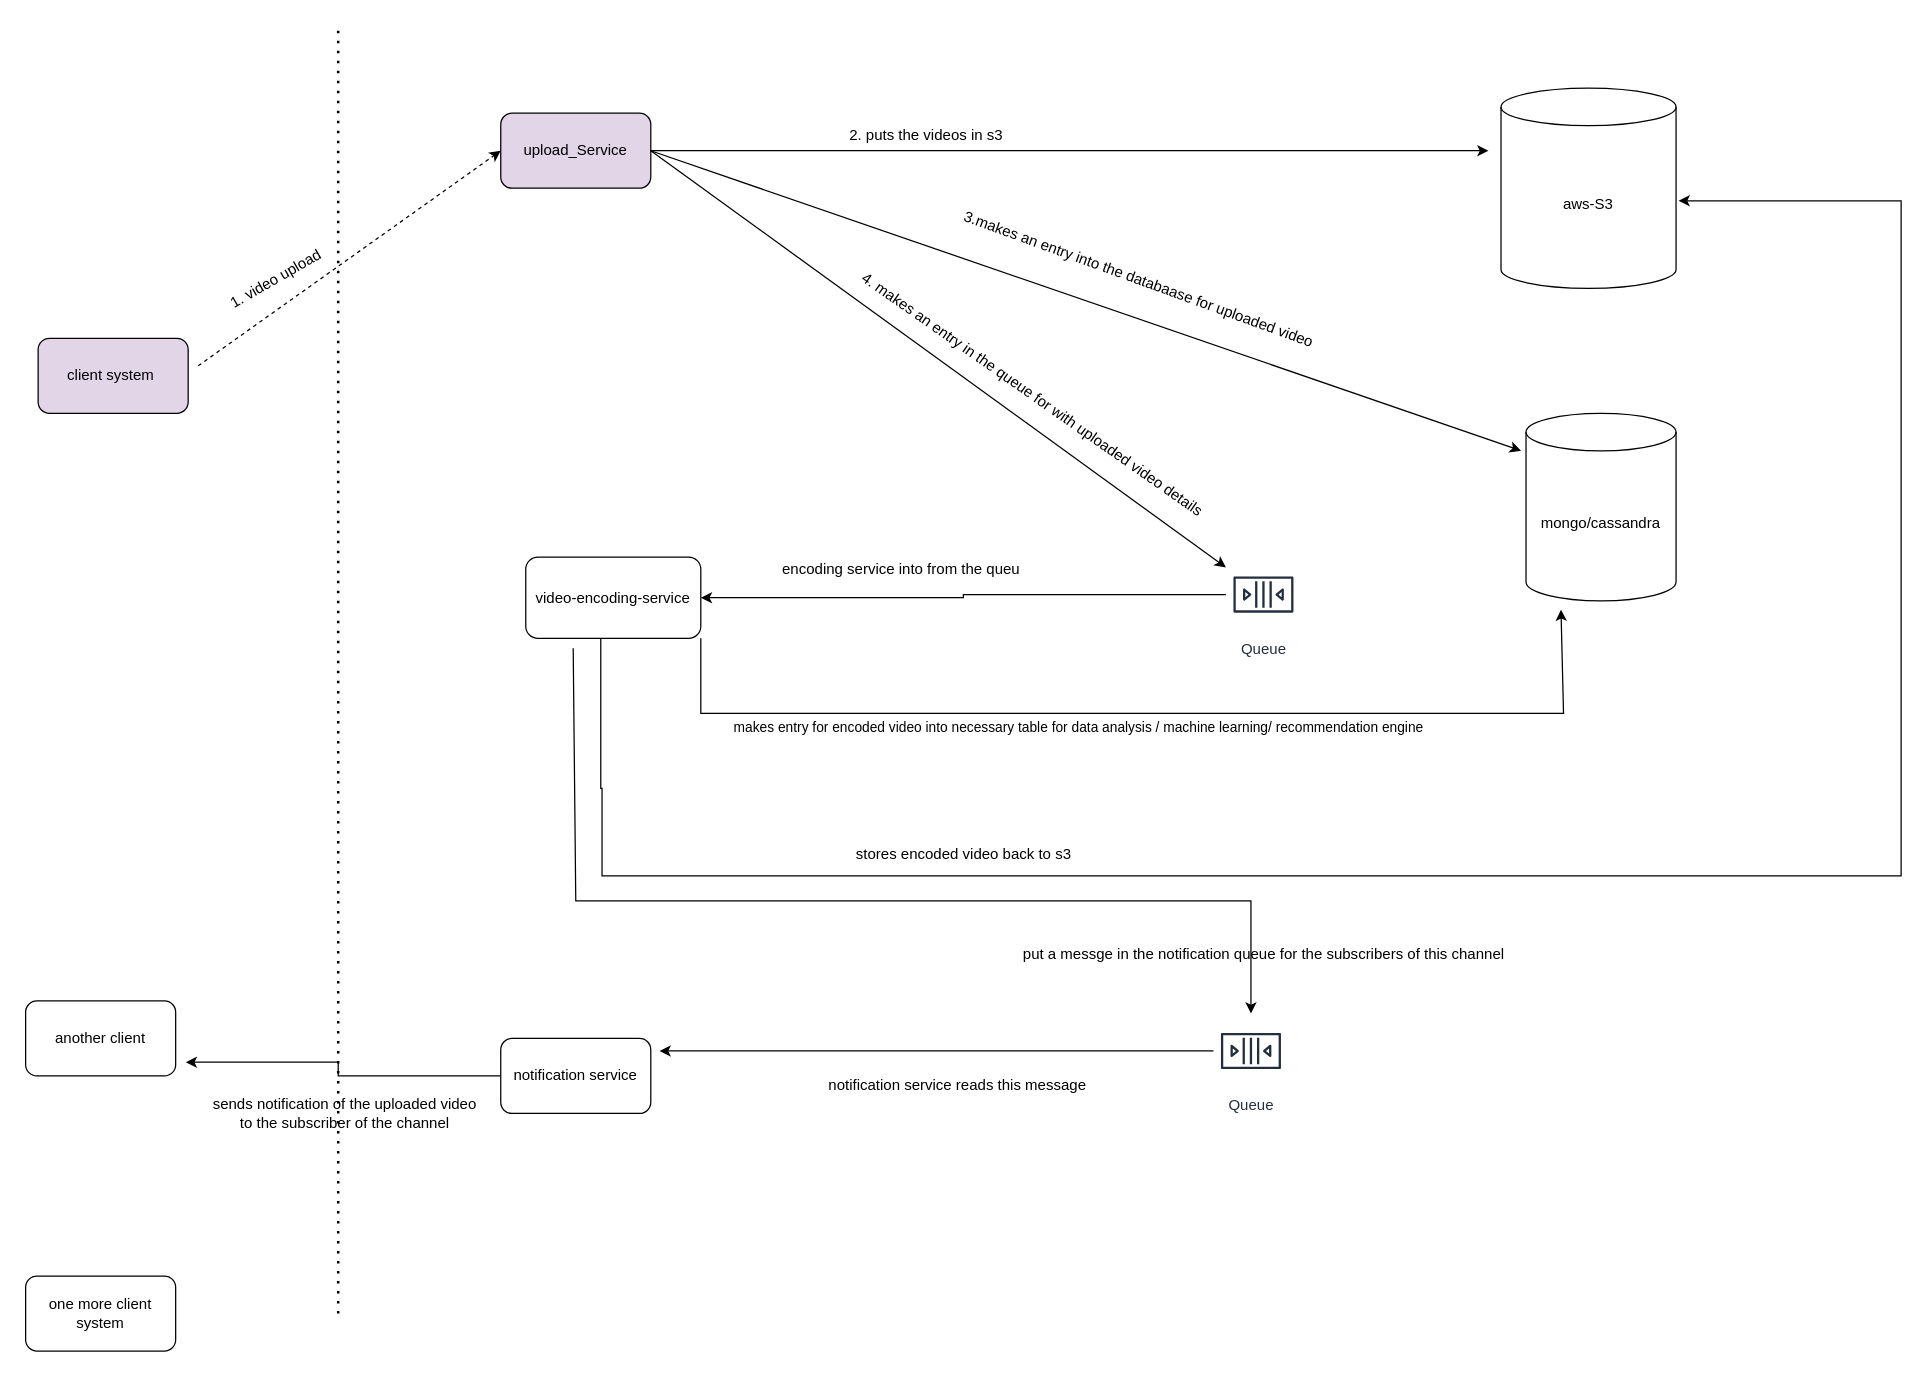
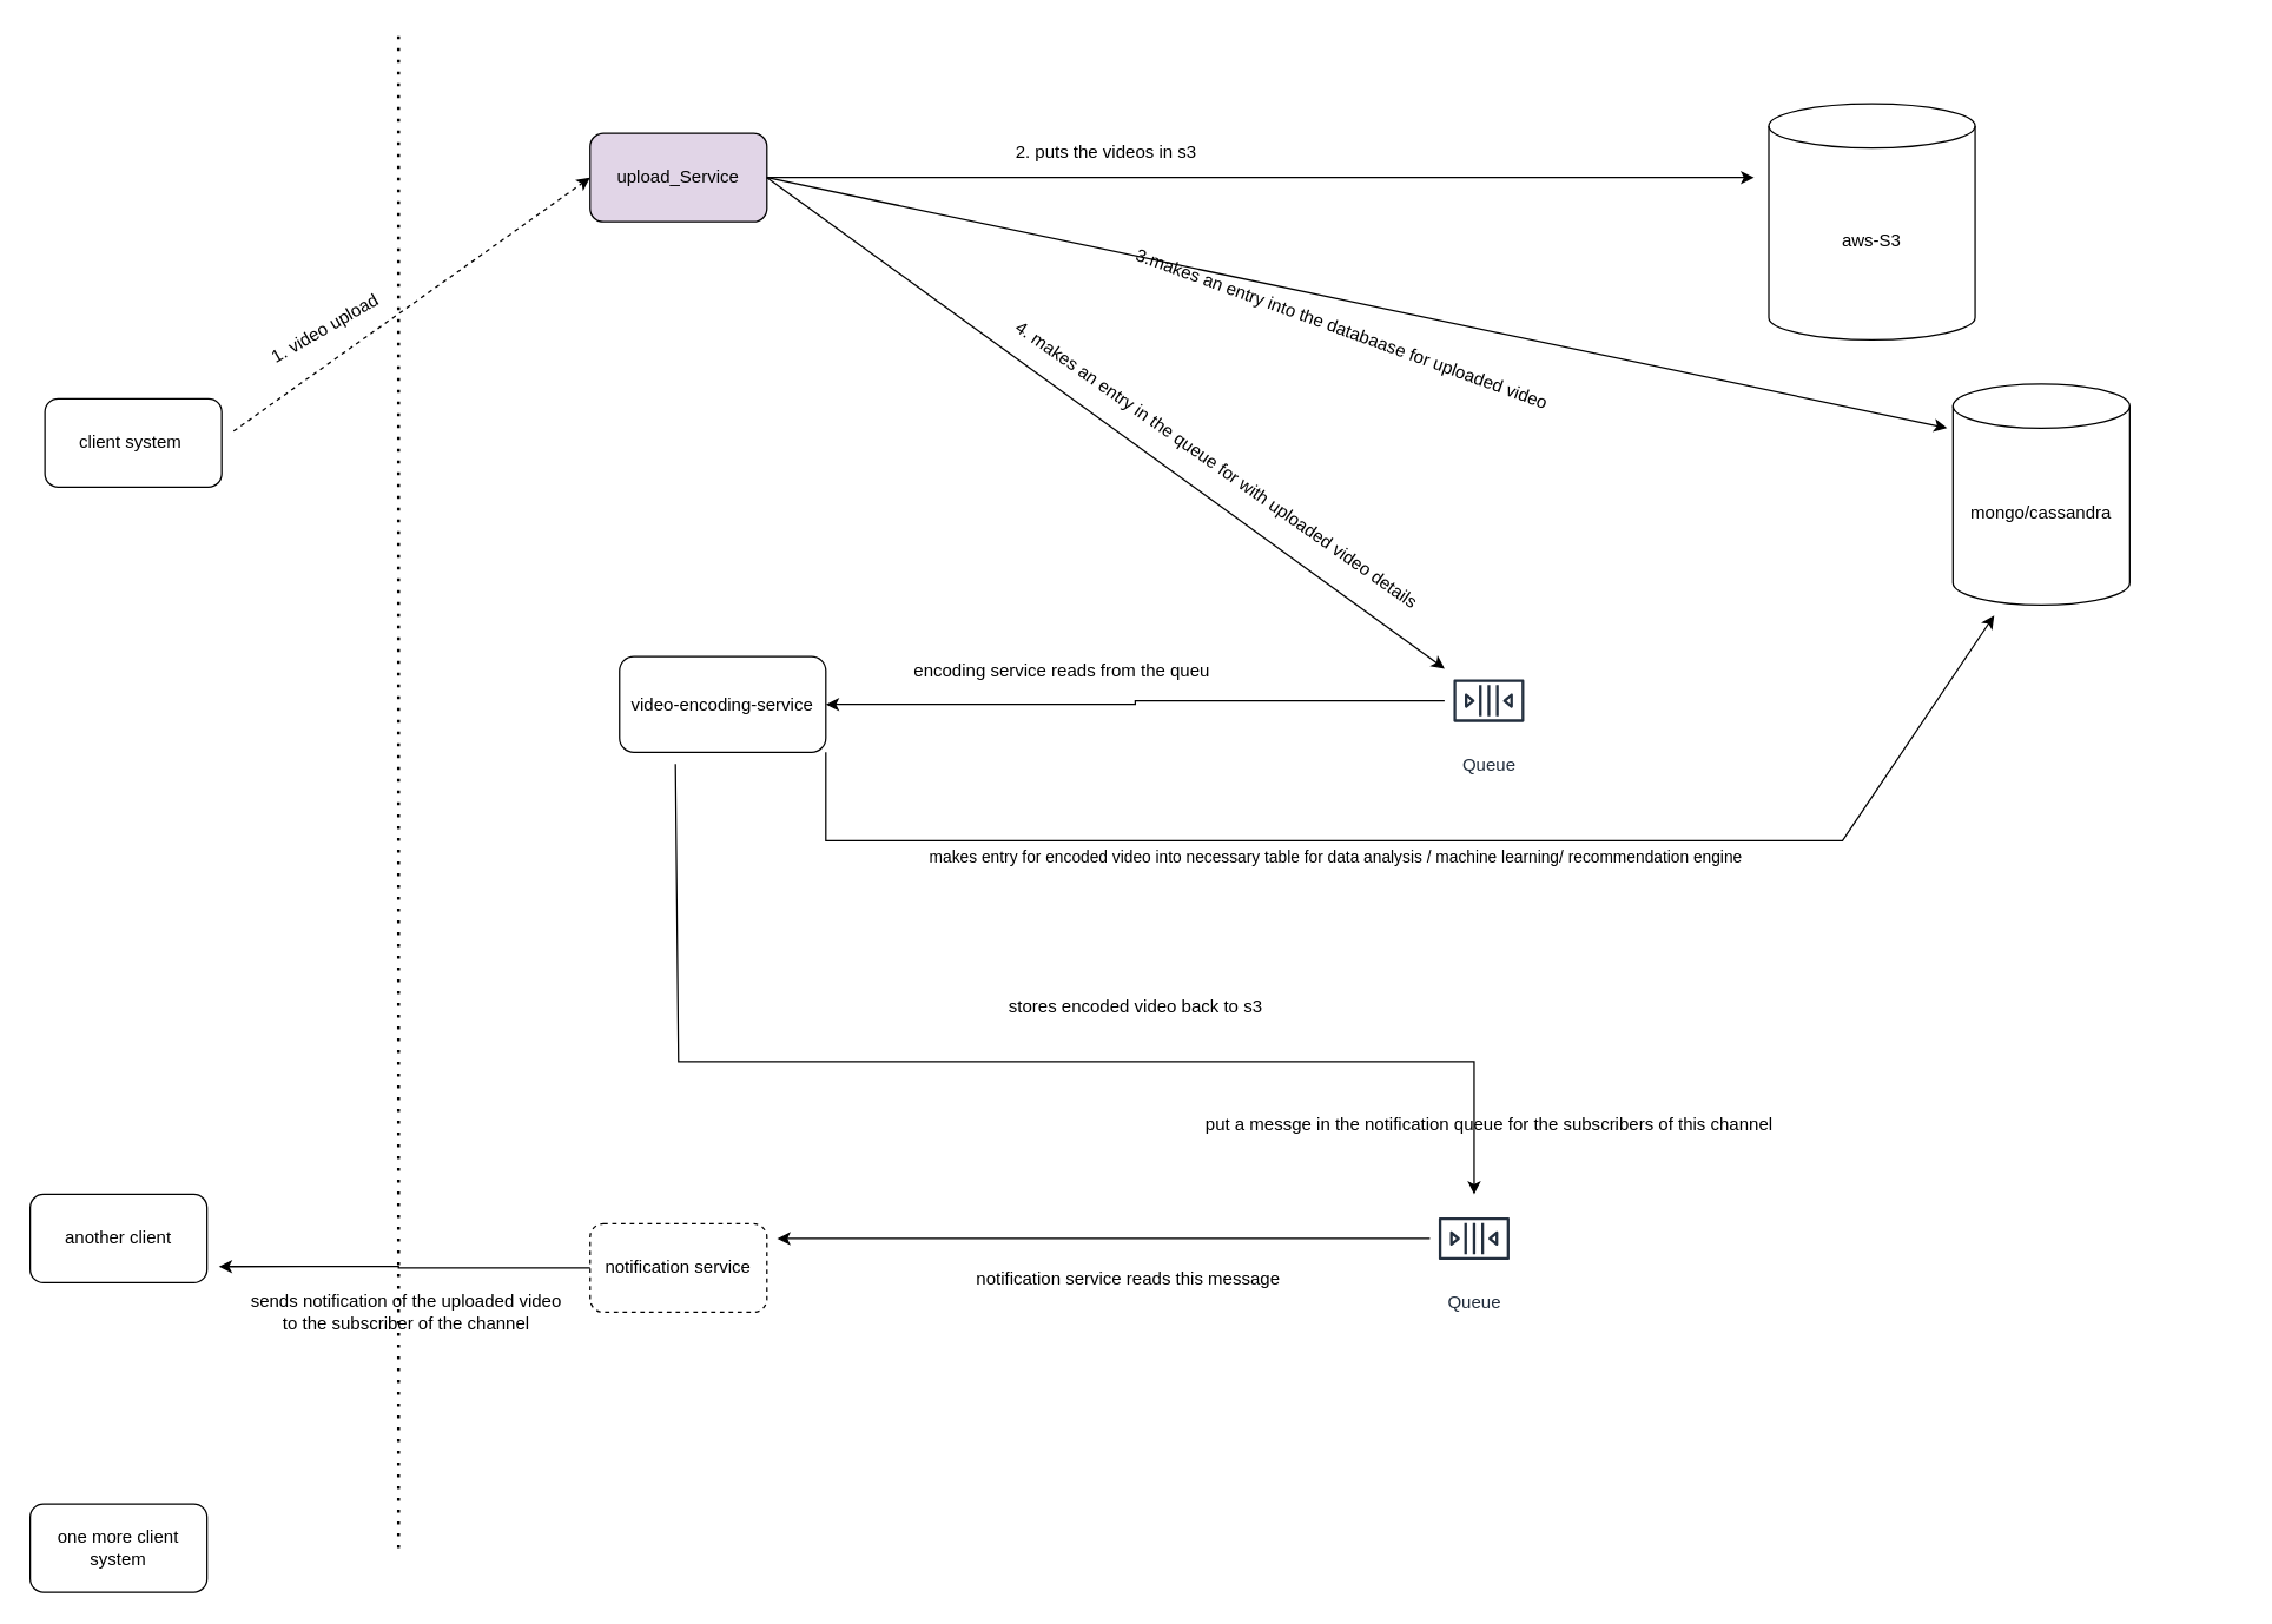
- <mxCell id="9" value="2. puts the videos in s3" style="text;html=1;align=center;verticalAlign=middle;resizable=0;points=[];autosize=1;strokeColor=none;fillColor=none;" vertex="1" parent="1"><mxGeometry x="665" y="93" width="150" height="30" as="geometry" /></mxCell>
+ <mxCell id="9" value="2. puts the videos in s3" style="text;html=1;align=center;verticalAlign=middle;resizable=0;points=[];autosize=1;strokeColor=none;fillColor=none;" vertex="1" parent="1"><mxGeometry x="675" y="88" width="150" height="30" as="geometry" /></mxCell>
- <mxCell id="2" value="client system&amp;nbsp;" style="rounded=1;whiteSpace=wrap;html=1;fillColor=#e1d5e7;" vertex="1" parent="1"><mxGeometry x="30" y="270" width="120" height="60" as="geometry" /></mxCell>
+ <mxCell id="2" value="client system&amp;nbsp;" style="rounded=1;whiteSpace=wrap;html=1;" vertex="1" parent="1"><mxGeometry x="30" y="270" width="120" height="60" as="geometry" /></mxCell>
- <mxCell id="14" value="mongo/cassandra" style="shape=cylinder3;whiteSpace=wrap;html=1;boundedLbl=1;backgroundOutline=1;size=15;" vertex="1" parent="1"><mxGeometry x="1220" y="330" width="120" height="150" as="geometry" /></mxCell>
+ <mxCell id="14" value="mongo/cassandra" style="shape=cylinder3;whiteSpace=wrap;html=1;boundedLbl=1;backgroundOutline=1;size=15;" vertex="1" parent="1"><mxGeometry x="1325" y="260" width="120" height="150" as="geometry" /></mxCell>
- <mxCell id="19" value="encoding service into from the queu" style="text;html=1;align=center;verticalAlign=middle;resizable=0;points=[];autosize=1;strokeColor=none;fillColor=none;" vertex="1" parent="1"><mxGeometry x="610" y="440" width="220" height="30" as="geometry" /></mxCell>
+ <mxCell id="19" value="encoding service reads from the queu" style="text;html=1;align=center;verticalAlign=middle;resizable=0;points=[];autosize=1;strokeColor=none;fillColor=none;" vertex="1" parent="1"><mxGeometry x="610" y="440" width="220" height="30" as="geometry" /></mxCell>
- <mxCell id="17" style="edgeStyle=orthogonalEdgeStyle;rounded=0;orthogonalLoop=1;jettySize=auto;html=1;entryX=1.014;entryY=0.563;entryDx=0;entryDy=0;entryPerimeter=0;" edge="1" parent="1" source="18" target="7"><mxGeometry relative="1" as="geometry"><mxPoint x="1520" y="160" as="targetPoint" /><Array as="points"><mxPoint x="480" y="630" /><mxPoint x="481" y="630" /><mxPoint x="481" y="700" /><mxPoint x="1520" y="700" /><mxPoint x="1520" y="160" /></Array></mxGeometry></mxCell>
- <mxCell id="23" value="another client" style="rounded=1;whiteSpace=wrap;html=1;" vertex="1" parent="1"><mxGeometry x="20" y="800" width="120" height="60" as="geometry" /></mxCell>
+ <mxCell id="23" value="another client" style="rounded=1;whiteSpace=wrap;html=1;" vertex="1" parent="1"><mxGeometry x="20" y="810" width="120" height="60" as="geometry" /></mxCell>
- <mxCell id="24" value="notification service" style="rounded=1;whiteSpace=wrap;html=1;" vertex="1" parent="1"><mxGeometry x="400" y="830" width="120" height="60" as="geometry" /></mxCell>
+ <mxCell id="24" value="notification service" style="rounded=1;whiteSpace=wrap;html=1;dashed=1;" vertex="1" parent="1"><mxGeometry x="400" y="830" width="120" height="60" as="geometry" /></mxCell>
